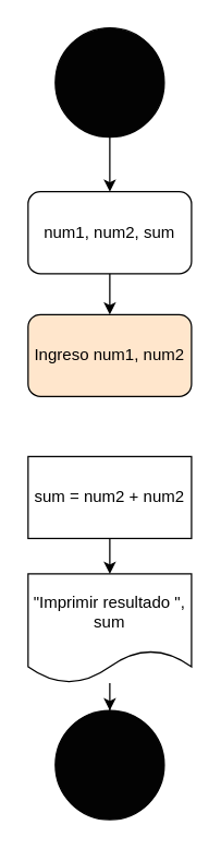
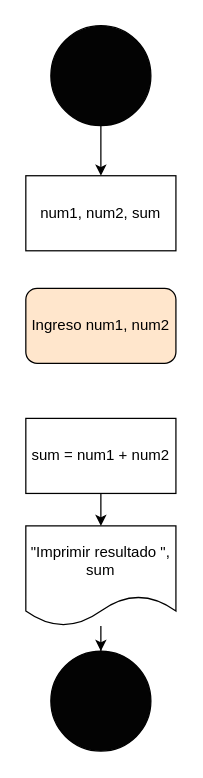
- <mxCell id="5" value="num1, num2, sum" style="whiteSpace=wrap;html=1;rounded=1;" parent="1" vertex="1"><mxGeometry x="20" y="140" width="120" height="60" as="geometry" /></mxCell>
+ <mxCell id="5" value="num1, num2, sum" style="rounded=0;whiteSpace=wrap;html=1;" parent="1" vertex="1"><mxGeometry x="20" y="140" width="120" height="60" as="geometry" /></mxCell>
- <mxCell id="4" style="edgeStyle=orthogonalEdgeStyle;rounded=0;orthogonalLoop=1;jettySize=auto;html=1;entryX=0.5;entryY=0;entryDx=0;entryDy=0;" parent="1" source="5" target="6" edge="1"><mxGeometry relative="1" as="geometry" /></mxCell>
- <mxCell id="8" value="sum = num2 + num2" style="rounded=0;whiteSpace=wrap;html=1;" parent="1" vertex="1"><mxGeometry x="20" y="334" width="120" height="60" as="geometry" /></mxCell>
+ <mxCell id="8" value="sum = num1 + num2" style="rounded=0;whiteSpace=wrap;html=1;" parent="1" vertex="1"><mxGeometry x="20" y="334" width="120" height="60" as="geometry" /></mxCell>
